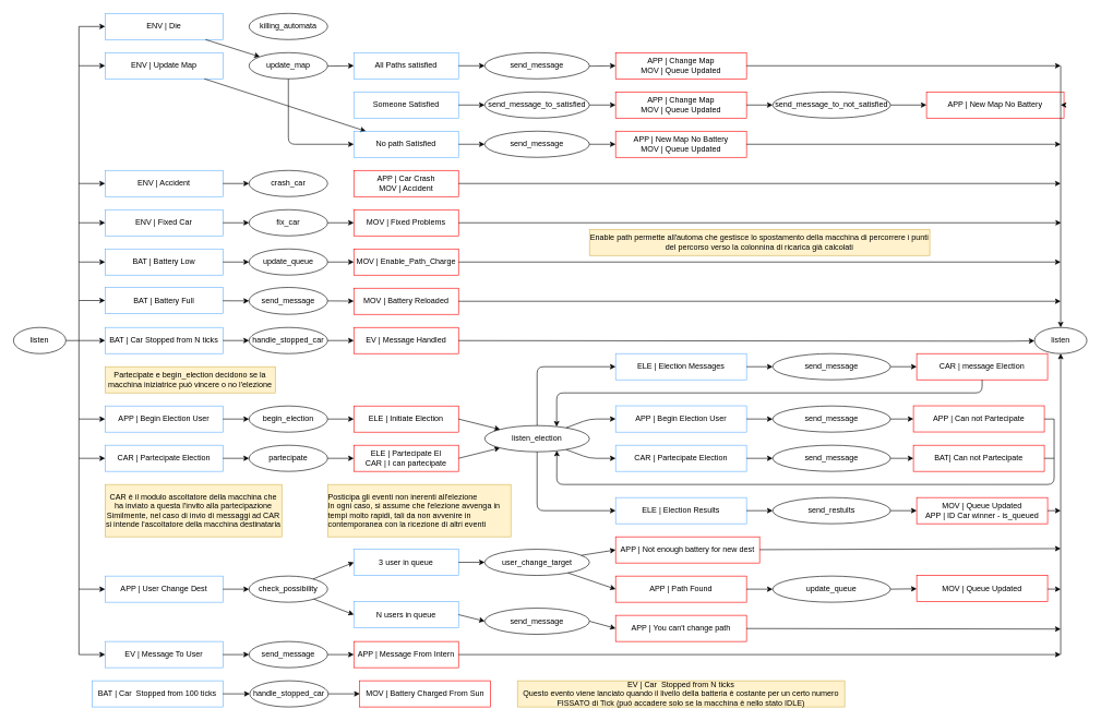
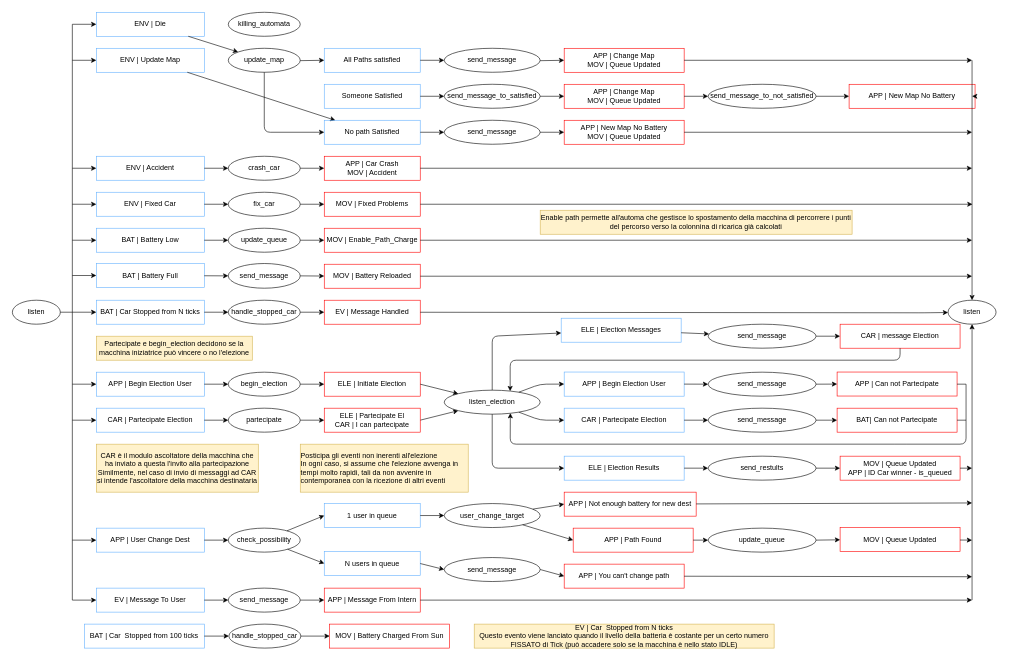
+ <mxCell id="55" value="" style="endArrow=classic;html=1;" parent="1" source="53" target="54" edge="1"><mxGeometry width="50" height="50" relative="1" as="geometry"><mxPoint x="859" y="440" as="sourcePoint" /><mxPoint x="909" y="390" as="targetPoint" /></mxGeometry></mxCell>
- <mxCell id="95" value="ELE | Election Messages" style="rounded=0;whiteSpace=wrap;html=1;strokeColor=#66B2FF;fillColor=none;" parent="1" vertex="1"><mxGeometry x="940" y="540" width="200" height="40" as="geometry" /></mxCell>
+ <mxCell id="95" value="ELE | Election Messages" style="rounded=0;whiteSpace=wrap;html=1;strokeColor=#66B2FF;fillColor=none;" parent="1" vertex="1"><mxGeometry x="935" y="530" width="200" height="40" as="geometry" /></mxCell>
- <mxCell id="120" value="3 user in queue" style="rounded=0;whiteSpace=wrap;html=1;strokeColor=#66B2FF;fillColor=none;" parent="1" vertex="1"><mxGeometry x="540" y="839" width="160" height="40" as="geometry" /></mxCell>
+ <mxCell id="120" value="1 user in queue" style="rounded=0;whiteSpace=wrap;html=1;strokeColor=#66B2FF;fillColor=none;" parent="1" vertex="1"><mxGeometry x="540" y="839" width="160" height="40" as="geometry" /></mxCell>
- <mxCell id="115" value="APP | Path Found" style="rounded=0;whiteSpace=wrap;html=1;fillColor=none;strokeColor=#FF0000;" parent="1" vertex="1"><mxGeometry x="940" y="880" width="200" height="40" as="geometry" /></mxCell>
+ <mxCell id="115" value="APP | Path Found" style="rounded=0;whiteSpace=wrap;html=1;fillColor=none;strokeColor=#FF0000;" parent="1" vertex="1"><mxGeometry x="955" y="880" width="200" height="40" as="geometry" /></mxCell>
